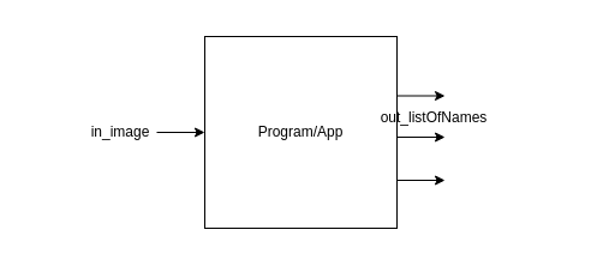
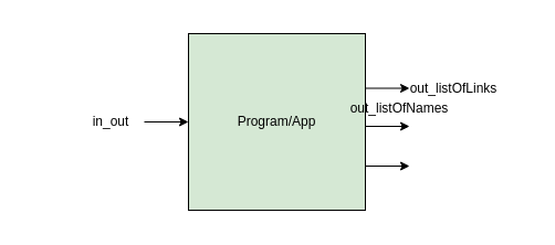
+ <mxCell id="7" value="out_listOfLinks" style="text;html=1;strokeColor=none;fillColor=none;align=center;verticalAlign=middle;whiteSpace=wrap;rounded=0;" vertex="1" parent="1"><mxGeometry x="390" y="70" width="40" height="20" as="geometry" /></mxCell>
- <mxCell id="6" value="in_image" style="text;html=1;strokeColor=none;fillColor=none;align=center;verticalAlign=middle;whiteSpace=wrap;rounded=0;" vertex="1" parent="1"><mxGeometry x="80" y="100" width="40" height="20" as="geometry" /></mxCell>
+ <mxCell id="6" value="in_out" style="text;html=1;strokeColor=none;fillColor=none;align=center;verticalAlign=middle;whiteSpace=wrap;rounded=0;" vertex="1" parent="1"><mxGeometry x="80" y="100" width="40" height="20" as="geometry" /></mxCell>
- <mxCell id="3" value="Program/App" style="whiteSpace=wrap;html=1;aspect=fixed;" vertex="1" parent="1"><mxGeometry x="170" y="30" width="160" height="160" as="geometry" /></mxCell>
+ <mxCell id="3" value="Program/App" style="whiteSpace=wrap;html=1;aspect=fixed;fillColor=#d5e8d4;" vertex="1" parent="1"><mxGeometry x="170" y="30" width="160" height="160" as="geometry" /></mxCell>
